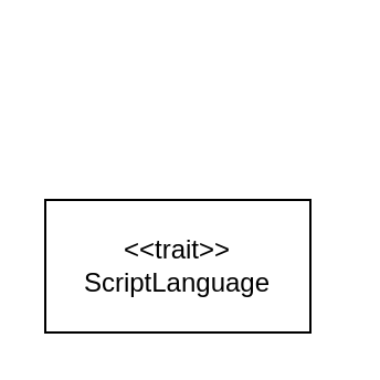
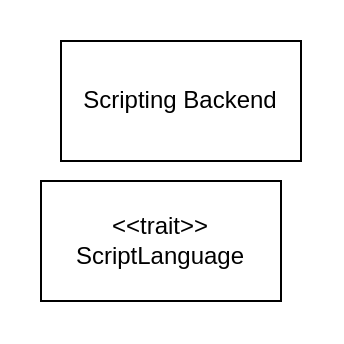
+ <mxCell id="2" value="Scripting Backend" style="rounded=0;whiteSpace=wrap;html=1;" parent="1" vertex="1"><mxGeometry x="30" y="20" width="120" height="60" as="geometry" /></mxCell>
